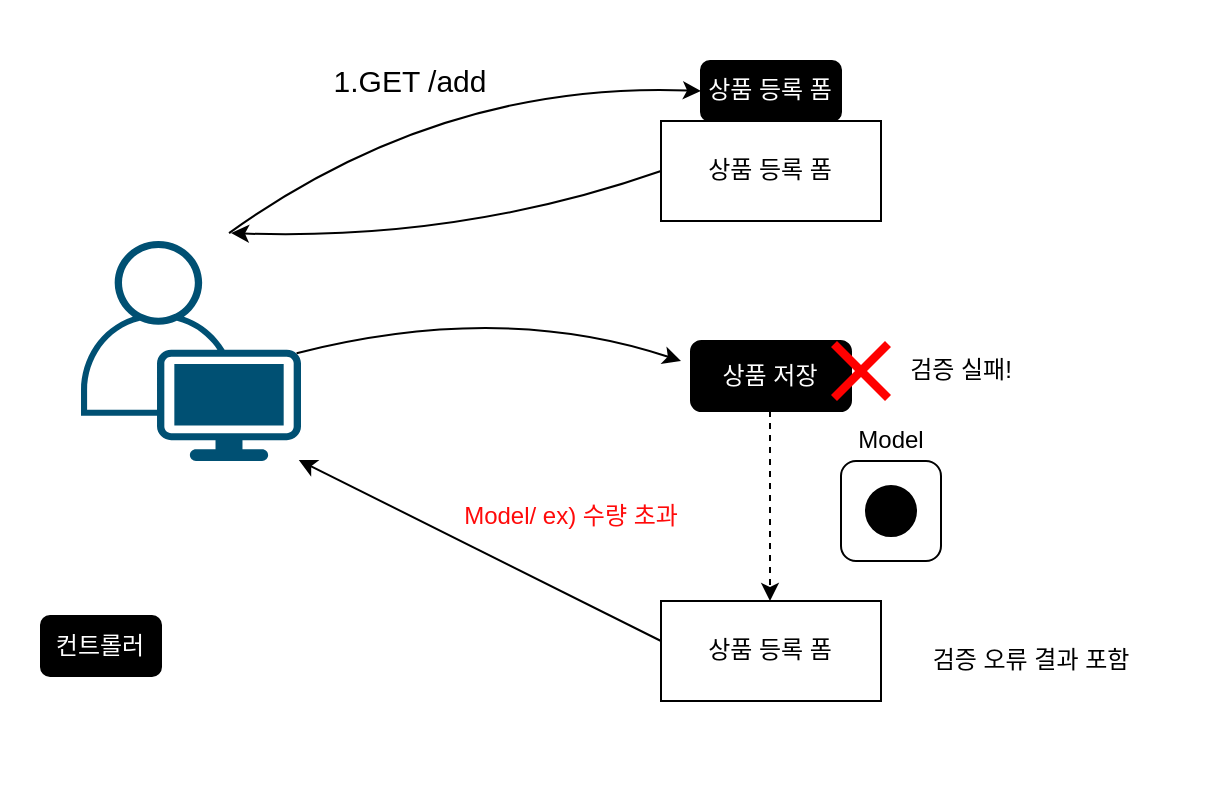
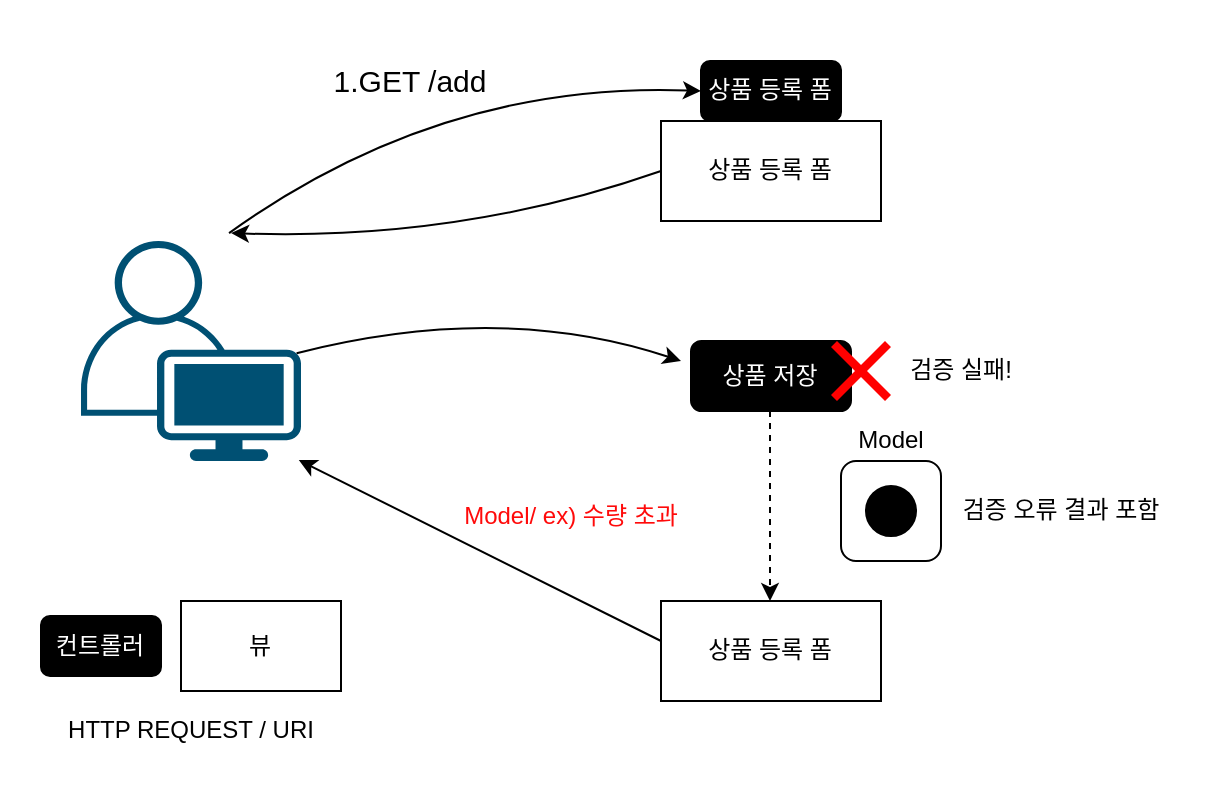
+ <mxCell id="4" value="뷰" style="rounded=0;whiteSpace=wrap;html=1;" vertex="1" parent="1"><mxGeometry x="90" y="300" width="80" height="45" as="geometry" /></mxCell>
- <mxCell id="17" value="검증 오류 결과 포함" style="text;html=1;align=center;verticalAlign=middle;resizable=0;points=[];autosize=1;strokeColor=none;fillColor=none;" vertex="1" parent="1"><mxGeometry x="455" y="315" width="120" height="30" as="geometry" /></mxCell>
+ <mxCell id="17" value="검증 오류 결과 포함" style="text;html=1;align=center;verticalAlign=middle;resizable=0;points=[];autosize=1;strokeColor=none;fillColor=none;" vertex="1" parent="1"><mxGeometry x="470" y="240" width="120" height="30" as="geometry" /></mxCell>
+ <mxCell id="10" value="HTTP REQUEST / URI" style="text;html=1;align=center;verticalAlign=middle;resizable=0;points=[];autosize=1;strokeColor=none;fillColor=none;" vertex="1" parent="1"><mxGeometry x="20" y="350" width="150" height="30" as="geometry" /></mxCell>
